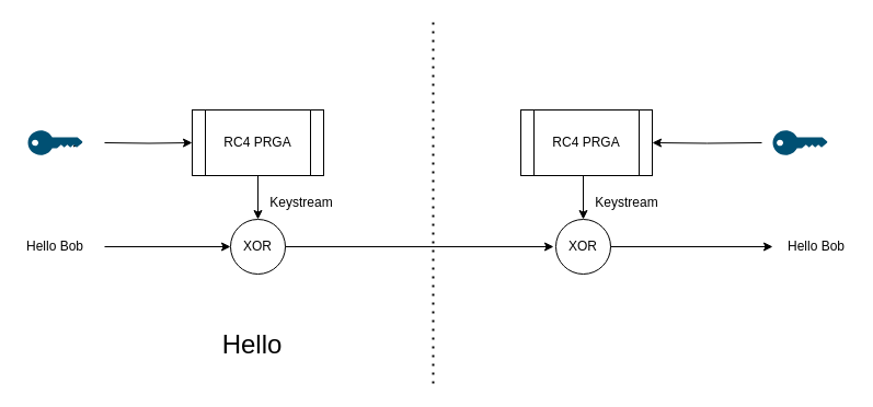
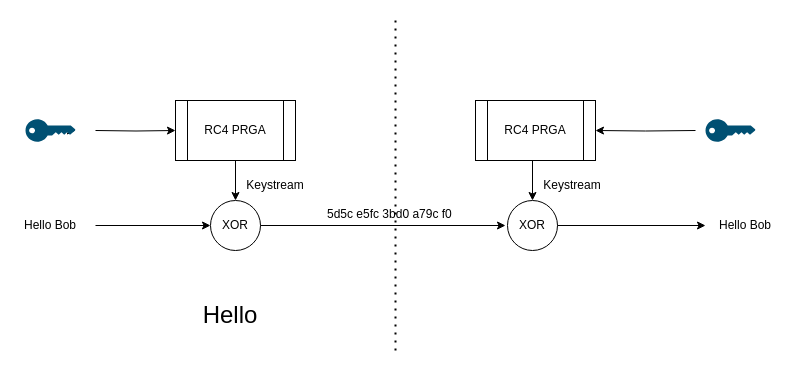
+ <mxCell id="22" value="5d5c e5fc 3bd0 a79c f0" style="text;whiteSpace=wrap;html=1;" vertex="1" parent="1"><mxGeometry x="325" y="200" width="150" height="30" as="geometry" /></mxCell>
